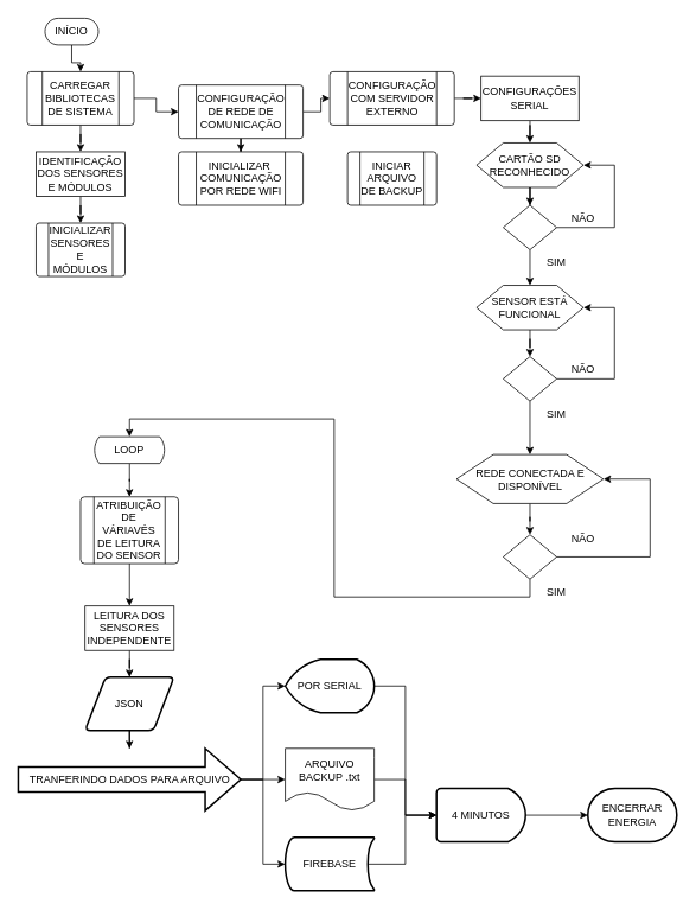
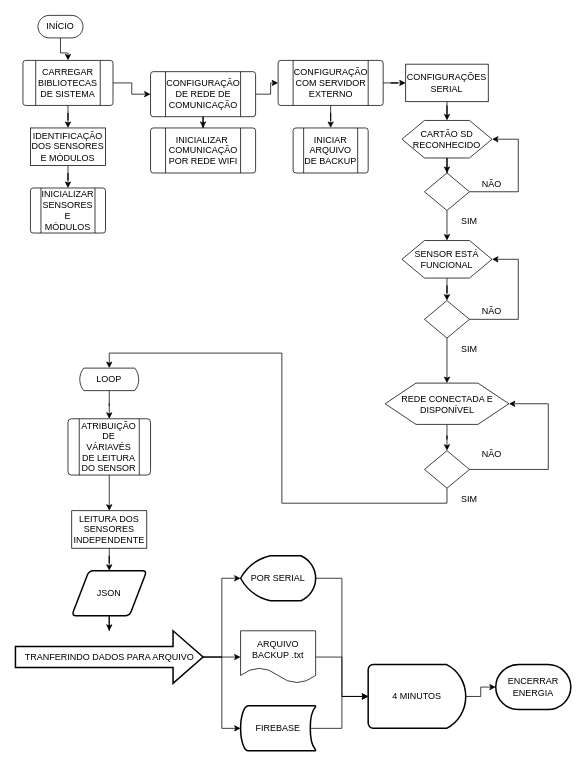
+ <mxCell id="21" value="" style="edgeStyle=orthogonalEdgeStyle;rounded=0;orthogonalLoop=1;jettySize=auto;html=1;" edge="1" parent="1" source="23" target="28"><mxGeometry relative="1" as="geometry" /></mxCell>
- <mxCell id="3" value="4 MINUTOS" style="strokeWidth=2;html=1;shape=mxgraph.flowchart.delay;whiteSpace=wrap;" vertex="1" parent="1"><mxGeometry x="490" y="885" width="100" height="60" as="geometry" /></mxCell>
+ <mxCell id="3" value="4 MINUTOS" style="strokeWidth=2;html=1;shape=mxgraph.flowchart.delay;whiteSpace=wrap;" vertex="1" parent="1"><mxGeometry x="490" y="885" width="130" height="85" as="geometry" /></mxCell>
